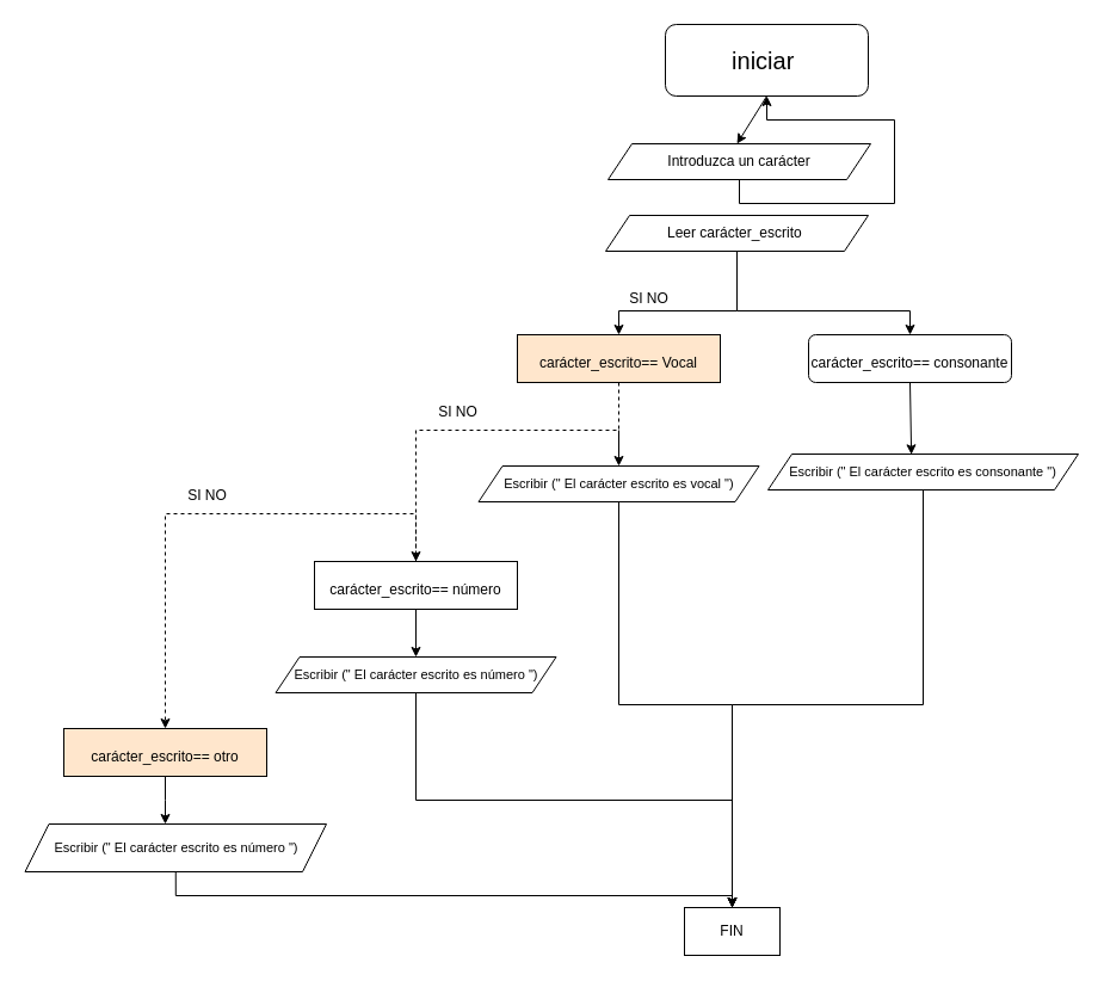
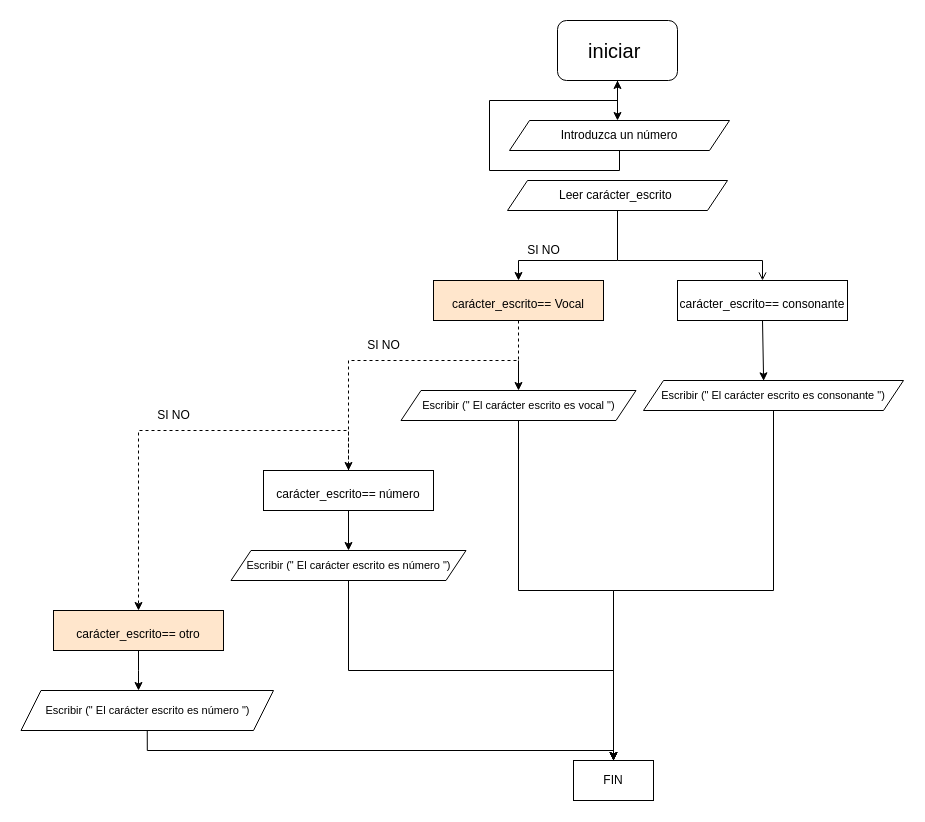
- <mxCell id="2" value="&lt;font style=&quot;font-size: 20px;&quot;&gt;iniciar&amp;nbsp;&lt;/font&gt;" style="rounded=1;whiteSpace=wrap;html=1;" parent="1" vertex="1"><mxGeometry x="557" y="20" width="170" height="60" as="geometry" /></mxCell>
+ <mxCell id="2" value="&lt;font style=&quot;font-size: 20px;&quot;&gt;iniciar&amp;nbsp;&lt;/font&gt;" style="rounded=1;whiteSpace=wrap;html=1;" parent="1" vertex="1"><mxGeometry x="557" y="20" width="120" height="60" as="geometry" /></mxCell>
- <mxCell id="5" value="Introduzca un carácter" style="shape=parallelogram;perimeter=parallelogramPerimeter;whiteSpace=wrap;html=1;fixedSize=1;" parent="1" vertex="1"><mxGeometry x="509" y="120" width="220" height="30" as="geometry" /></mxCell>
+ <mxCell id="5" value="Introduzca un número" style="shape=parallelogram;perimeter=parallelogramPerimeter;whiteSpace=wrap;html=1;fixedSize=1;" parent="1" vertex="1"><mxGeometry x="509" y="120" width="220" height="30" as="geometry" /></mxCell>
- <mxCell id="8" value="" style="endArrow=classic;html=1;rounded=0;fontSize=20;entryX=0.5;entryY=0;entryDx=0;entryDy=0;exitX=0.5;exitY=1;exitDx=0;exitDy=0;" parent="1" source="9" target="7" edge="1"><mxGeometry width="50" height="50" relative="1" as="geometry"><mxPoint x="613" y="260" as="sourcePoint" /><mxPoint x="943" y="260" as="targetPoint" /><Array as="points"><mxPoint x="617" y="260" /><mxPoint x="762" y="260" /></Array></mxGeometry></mxCell>
+ <mxCell id="8" value="" style="endArrow=open;html=1;rounded=0;fontSize=20;entryX=0.5;entryY=0;entryDx=0;entryDy=0;exitX=0.5;exitY=1;exitDx=0;exitDy=0;" parent="1" source="9" target="7" edge="1"><mxGeometry width="50" height="50" relative="1" as="geometry"><mxPoint x="613" y="260" as="sourcePoint" /><mxPoint x="943" y="260" as="targetPoint" /><Array as="points"><mxPoint x="617" y="260" /><mxPoint x="762" y="260" /></Array></mxGeometry></mxCell>
- <mxCell id="7" value="&lt;font style=&quot;font-size: 12px;&quot;&gt;carácter_escrito== consonante&lt;/font&gt;" style="whiteSpace=wrap;html=1;fontSize=20;rounded=1;" parent="1" vertex="1"><mxGeometry x="677" y="280" width="170" height="40" as="geometry" /></mxCell>
+ <mxCell id="7" value="&lt;font style=&quot;font-size: 12px;&quot;&gt;carácter_escrito== consonante&lt;/font&gt;" style="rounded=0;whiteSpace=wrap;html=1;fontSize=20;" parent="1" vertex="1"><mxGeometry x="677" y="280" width="170" height="40" as="geometry" /></mxCell>
